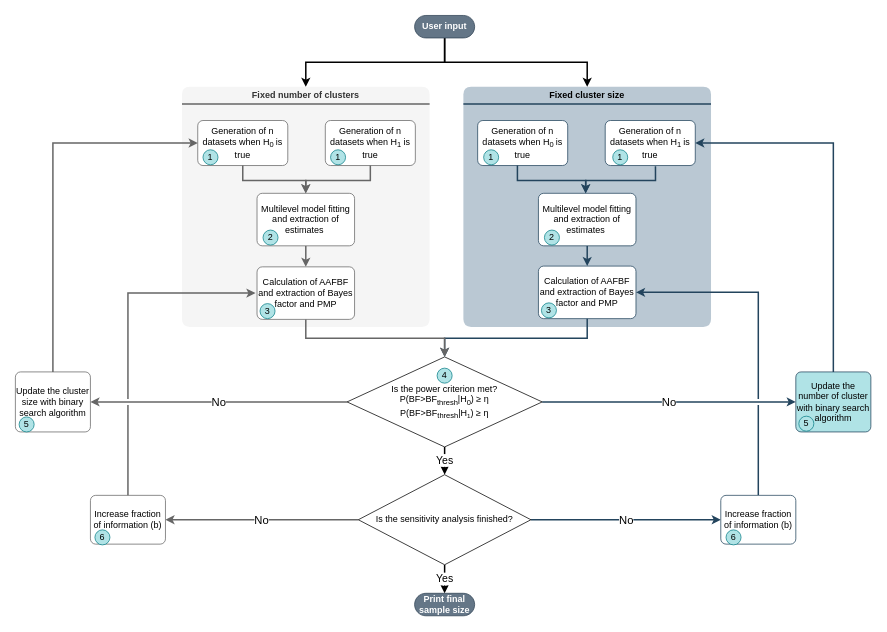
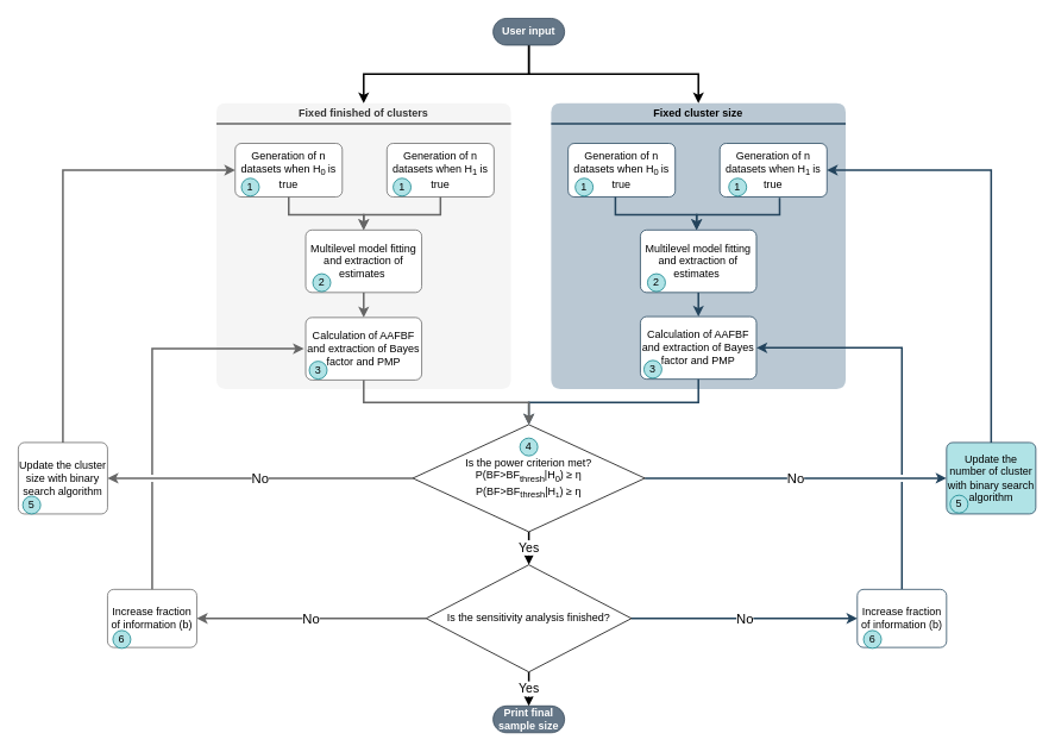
- <mxCell id="2" value="Fixed number of clusters" style="swimlane;whiteSpace=wrap;html=1;strokeWidth=2;glass=0;comic=0;fillColor=#f5f5f5;strokeColor=#666666;swimlaneFillColor=#f5f5f5;labelBackgroundColor=none;backgroundOutline=0;rounded=1;fontColor=#333333;swimlaneHead=0;swimlaneBody=0;container=0;" parent="1" vertex="1"><mxGeometry x="242" y="115" width="330" height="320" as="geometry" /></mxCell>
+ <mxCell id="2" value="Fixed finished of clusters" style="swimlane;whiteSpace=wrap;html=1;strokeWidth=2;glass=0;comic=0;fillColor=#f5f5f5;strokeColor=#666666;swimlaneFillColor=#f5f5f5;labelBackgroundColor=none;backgroundOutline=0;rounded=1;fontColor=#333333;swimlaneHead=0;swimlaneBody=0;container=0;" parent="1" vertex="1"><mxGeometry x="242" y="115" width="330" height="320" as="geometry" /></mxCell>
